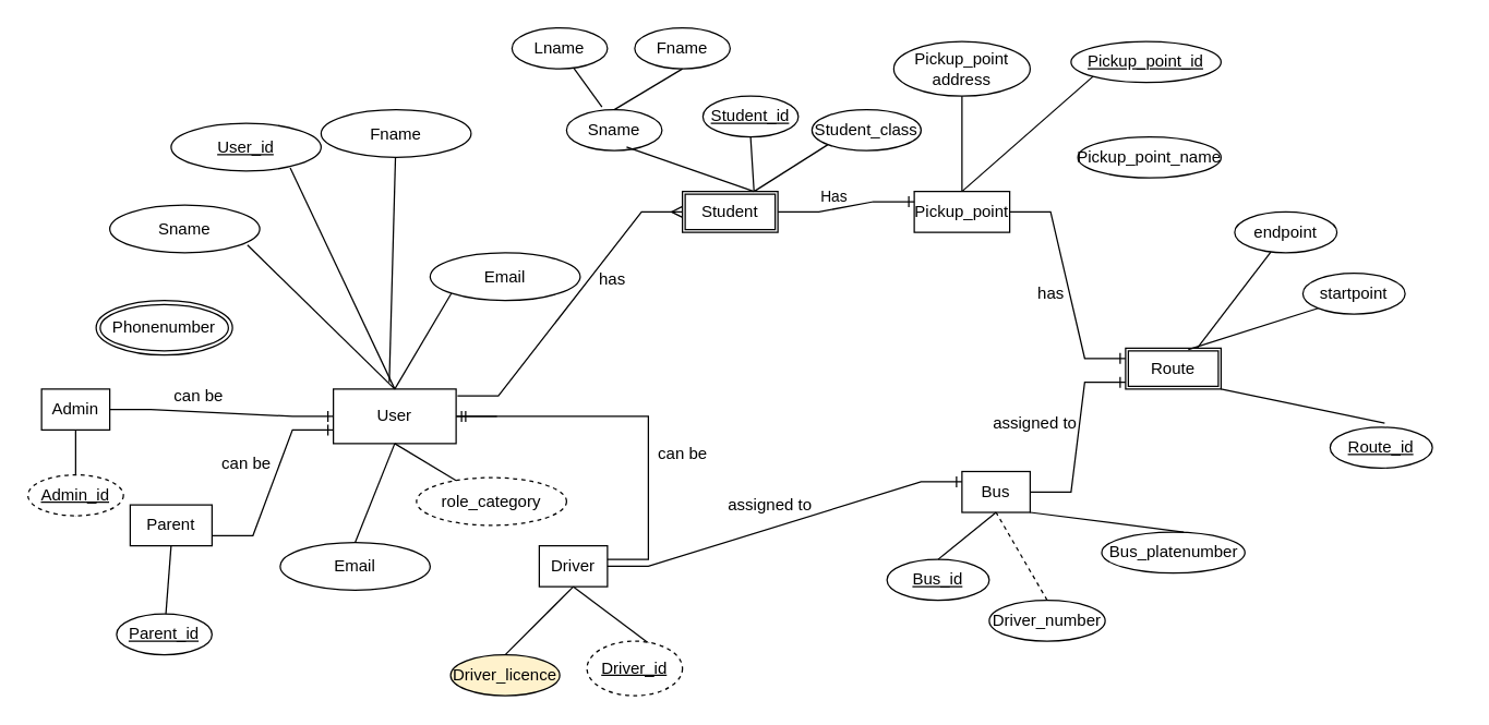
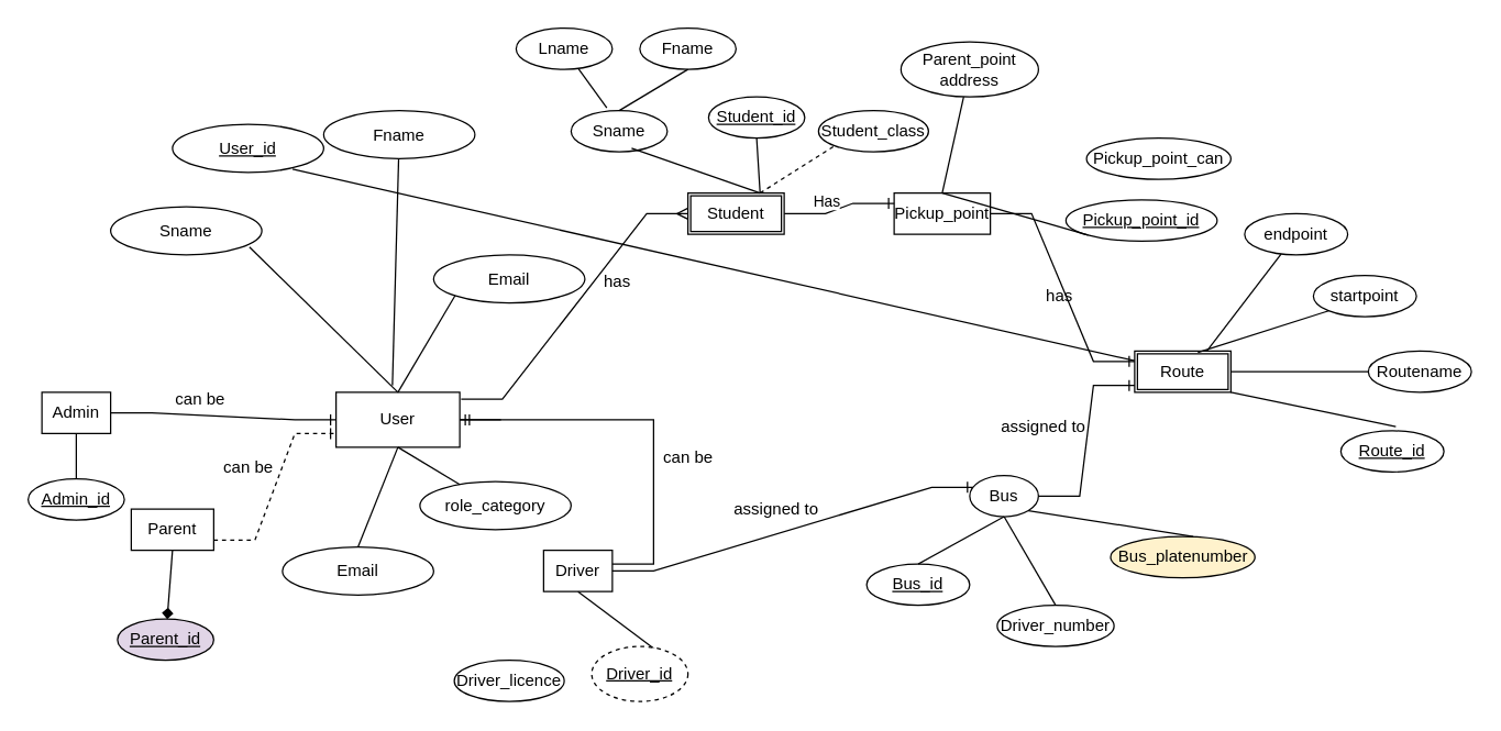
- <mxCell id="19" value="&lt;u&gt;Pickup_point_id&lt;/u&gt;" style="ellipse;whiteSpace=wrap;html=1;" vertex="1" parent="1"><mxGeometry x="785" y="30" width="110" height="30" as="geometry" /></mxCell>
+ <mxCell id="19" value="&lt;u&gt;Pickup_point_id&lt;/u&gt;" style="ellipse;whiteSpace=wrap;html=1;" vertex="1" parent="1"><mxGeometry x="775" y="145" width="110" height="30" as="geometry" /></mxCell>
- <mxCell id="17" value="Pickup_point address" style="ellipse;whiteSpace=wrap;html=1;" vertex="1" parent="1"><mxGeometry x="655" y="30" width="100" height="40" as="geometry" /></mxCell>
+ <mxCell id="17" value="Parent_point address" style="ellipse;whiteSpace=wrap;html=1;" vertex="1" parent="1"><mxGeometry x="655" y="30" width="100" height="40" as="geometry" /></mxCell>
- <mxCell id="11" value="Pickup_point_name" style="ellipse;whiteSpace=wrap;html=1;" parent="1" vertex="1"><mxGeometry x="790" y="100" width="105" height="30" as="geometry" /></mxCell>
+ <mxCell id="11" value="Pickup_point_can" style="ellipse;whiteSpace=wrap;html=1;" parent="1" vertex="1"><mxGeometry x="790" y="100" width="105" height="30" as="geometry" /></mxCell>
- <mxCell id="10" value="" style="endArrow=none;html=1;rounded=0;exitX=0.75;exitY=0;exitDx=0;exitDy=0;entryX=0;entryY=1;entryDx=0;entryDy=0;startArrow=none;" parent="1" target="9" edge="1" source="21"><mxGeometry width="50" height="50" relative="1" as="geometry"><mxPoint x="525" y="139.5" as="sourcePoint" /><mxPoint x="574.996" y="82.607" as="targetPoint" /></mxGeometry></mxCell>
+ <mxCell id="10" value="" style="endArrow=none;html=1;rounded=0;exitX=0.75;exitY=0;exitDx=0;exitDy=0;entryX=0;entryY=1;entryDx=0;entryDy=0;startArrow=none;dashed=1;" parent="1" target="9" edge="1" source="21"><mxGeometry width="50" height="50" relative="1" as="geometry"><mxPoint x="525" y="139.5" as="sourcePoint" /><mxPoint x="574.996" y="82.607" as="targetPoint" /></mxGeometry></mxCell>
- <mxCell id="2" value="Pickup_point" style="rounded=0;whiteSpace=wrap;html=1;" parent="1" vertex="1"><mxGeometry x="670" y="140" width="70" height="30" as="geometry" /></mxCell>
+ <mxCell id="2" value="Pickup_point" style="rounded=0;whiteSpace=wrap;html=1;" parent="1" vertex="1"><mxGeometry x="650" y="140" width="70" height="30" as="geometry" /></mxCell>
- <mxCell id="59" value="" style="endArrow=none;html=1;rounded=0;exitX=0.794;exitY=0.933;exitDx=0;exitDy=0;entryX=0.5;entryY=0;entryDx=0;entryDy=0;exitPerimeter=0;" edge="1" parent="1" source="46" target="57"><mxGeometry width="50" height="50" relative="1" as="geometry"><mxPoint x="334" y="155" as="sourcePoint" /><mxPoint x="284" y="185" as="targetPoint" /></mxGeometry></mxCell>
+ <mxCell id="59" value="" style="endArrow=none;html=1;rounded=0;exitX=0.794;exitY=0.933;exitDx=0;exitDy=0;exitPerimeter=0;" edge="1" parent="1" source="46" target="27"><mxGeometry width="50" height="50" relative="1" as="geometry"><mxPoint x="334" y="155" as="sourcePoint" /><mxPoint x="284" y="185" as="targetPoint" /></mxGeometry></mxCell>
- <mxCell id="49" value="Phonenumber" style="ellipse;shape=doubleEllipse;margin=3;whiteSpace=wrap;html=1;align=center;" vertex="1" parent="1"><mxGeometry x="70" y="220" width="100" height="40" as="geometry" /></mxCell>
+ <mxCell id="26" value="" style="endArrow=none;html=1;rounded=0;exitX=0;exitY=0.5;exitDx=0;exitDy=0;entryX=1;entryY=0.5;entryDx=0;entryDy=0;" edge="1" parent="1" source="25" target="27"><mxGeometry width="50" height="50" relative="1" as="geometry"><mxPoint x="690.975" y="457.99" as="sourcePoint" /><mxPoint x="820" y="361" as="targetPoint" /></mxGeometry></mxCell>
+ <mxCell id="25" value="Routename" style="ellipse;whiteSpace=wrap;html=1;" vertex="1" parent="1"><mxGeometry x="995" y="255" width="75" height="30" as="geometry" /></mxCell>
- <mxCell id="63" value="" style="edgeStyle=entityRelationEdgeStyle;fontSize=12;html=1;endArrow=ERone;endFill=1;rounded=0;entryX=0;entryY=0.75;entryDx=0;entryDy=0;exitX=1;exitY=0.75;exitDx=0;exitDy=0;" edge="1" parent="1" source="45" target="57"><mxGeometry width="100" height="100" relative="1" as="geometry"><mxPoint x="445" y="380" as="sourcePoint" /><mxPoint x="545" y="280" as="targetPoint" /></mxGeometry></mxCell>
+ <mxCell id="63" value="" style="edgeStyle=entityRelationEdgeStyle;fontSize=12;html=1;endArrow=ERone;endFill=1;rounded=0;entryX=0;entryY=0.75;entryDx=0;entryDy=0;exitX=1;exitY=0.75;exitDx=0;exitDy=0;dashed=1;" edge="1" parent="1" source="45" target="57"><mxGeometry width="100" height="100" relative="1" as="geometry"><mxPoint x="445" y="380" as="sourcePoint" /><mxPoint x="545" y="280" as="targetPoint" /></mxGeometry></mxCell>
- <mxCell id="33" value="Bus" style="rounded=0;whiteSpace=wrap;html=1;" vertex="1" parent="1"><mxGeometry x="705" y="345.5" width="50" height="30" as="geometry" /></mxCell>
+ <mxCell id="33" value="Bus" style="ellipse;whiteSpace=wrap;html=1;" vertex="1" parent="1"><mxGeometry x="705" y="345.5" width="50" height="30" as="geometry" /></mxCell>
- <mxCell id="16" value="&lt;u&gt;Admin_id&lt;/u&gt;" style="ellipse;whiteSpace=wrap;html=1;dashed=1;" vertex="1" parent="1"><mxGeometry x="20" y="348" width="70" height="30" as="geometry" /></mxCell>
+ <mxCell id="16" value="&lt;u&gt;Admin_id&lt;/u&gt;" style="ellipse;whiteSpace=wrap;html=1;" vertex="1" parent="1"><mxGeometry x="20" y="348" width="70" height="30" as="geometry" /></mxCell>
- <mxCell id="75" value="role_category" style="ellipse;whiteSpace=wrap;html=1;dashed=1;" vertex="1" parent="1"><mxGeometry x="305" y="350" width="110" height="35" as="geometry" /></mxCell>
+ <mxCell id="75" value="role_category" style="ellipse;whiteSpace=wrap;html=1;" vertex="1" parent="1"><mxGeometry x="305" y="350" width="110" height="35" as="geometry" /></mxCell>
- <mxCell id="38" value="Bus_platenumber" style="ellipse;whiteSpace=wrap;html=1;" vertex="1" parent="1"><mxGeometry x="807.5" y="390" width="105" height="30" as="geometry" /></mxCell>
+ <mxCell id="38" value="Bus_platenumber" style="ellipse;whiteSpace=wrap;html=1;fillColor=#fff2cc;" vertex="1" parent="1"><mxGeometry x="807.5" y="390" width="105" height="30" as="geometry" /></mxCell>
- <mxCell id="42" value="" style="endArrow=none;html=1;rounded=0;exitX=0.5;exitY=0;exitDx=0;exitDy=0;entryX=0.5;entryY=1;entryDx=0;entryDy=0;dashed=1;" edge="1" parent="1" target="33" source="31"><mxGeometry width="50" height="50" relative="1" as="geometry"><mxPoint x="1095.995" y="753.01" as="sourcePoint" /><mxPoint x="1195" y="650" as="targetPoint" /></mxGeometry></mxCell>
+ <mxCell id="42" value="" style="endArrow=none;html=1;rounded=0;exitX=0.5;exitY=0;exitDx=0;exitDy=0;entryX=0.5;entryY=1;entryDx=0;entryDy=0;" edge="1" parent="1" target="33" source="31"><mxGeometry width="50" height="50" relative="1" as="geometry"><mxPoint x="1095.995" y="753.01" as="sourcePoint" /><mxPoint x="1195" y="650" as="targetPoint" /></mxGeometry></mxCell>
- <mxCell id="37" value="&lt;u&gt;Bus_id&lt;/u&gt;" style="ellipse;whiteSpace=wrap;html=1;" vertex="1" parent="1"><mxGeometry x="650" y="410" width="75" height="30" as="geometry" /></mxCell>
+ <mxCell id="37" value="&lt;u&gt;Bus_id&lt;/u&gt;" style="ellipse;whiteSpace=wrap;html=1;" vertex="1" parent="1"><mxGeometry x="630" y="410" width="75" height="30" as="geometry" /></mxCell>
- <mxCell id="54" value="" style="endArrow=none;html=1;rounded=0;exitX=0.5;exitY=1;exitDx=0;exitDy=0;" edge="1" parent="1" source="45" target="53"><mxGeometry width="50" height="50" relative="1" as="geometry"><mxPoint x="205" y="470" as="sourcePoint" /><mxPoint x="205" y="540" as="targetPoint" /></mxGeometry></mxCell>
+ <mxCell id="54" value="" style="endArrow=diamond;html=1;rounded=0;exitX=0.5;exitY=1;exitDx=0;exitDy=0;" edge="1" parent="1" source="45" target="53"><mxGeometry width="50" height="50" relative="1" as="geometry"><mxPoint x="205" y="470" as="sourcePoint" /><mxPoint x="205" y="540" as="targetPoint" /></mxGeometry></mxCell>
- <mxCell id="36" value="" style="endArrow=none;html=1;rounded=0;entryX=0.5;entryY=1;entryDx=0;entryDy=0;exitX=0.5;exitY=0;exitDx=0;exitDy=0;" edge="1" parent="1" source="34" target="32"><mxGeometry width="50" height="50" relative="1" as="geometry"><mxPoint x="475" y="680" as="sourcePoint" /><mxPoint x="869.996" y="623.607" as="targetPoint" /></mxGeometry></mxCell>
- <mxCell id="53" value="&lt;u&gt;Parent_id&lt;/u&gt;" style="ellipse;whiteSpace=wrap;html=1;" vertex="1" parent="1"><mxGeometry x="85" y="450" width="70" height="30" as="geometry" /></mxCell>
+ <mxCell id="53" value="&lt;u&gt;Parent_id&lt;/u&gt;" style="ellipse;whiteSpace=wrap;html=1;fillColor=#e1d5e7;" vertex="1" parent="1"><mxGeometry x="85" y="450" width="70" height="30" as="geometry" /></mxCell>
- <mxCell id="34" value="Driver_licence" style="ellipse;whiteSpace=wrap;html=1;fillColor=#fff2cc;" vertex="1" parent="1"><mxGeometry x="330" y="480" width="80" height="30" as="geometry" /></mxCell>
+ <mxCell id="34" value="Driver_licence" style="ellipse;whiteSpace=wrap;html=1;" vertex="1" parent="1"><mxGeometry x="330" y="480" width="80" height="30" as="geometry" /></mxCell>
